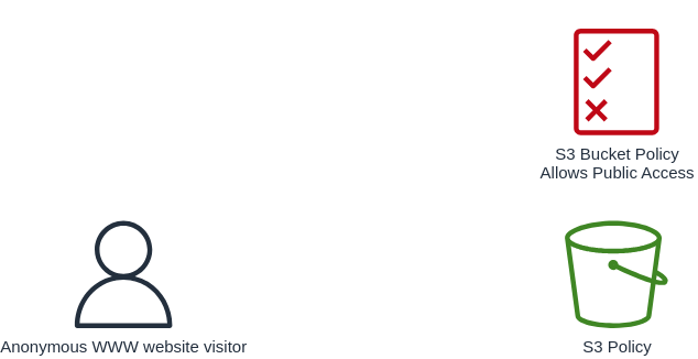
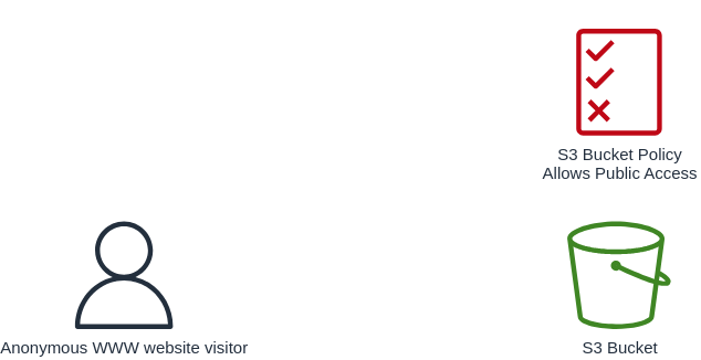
- <mxCell id="3" value="S3 Policy" style="sketch=0;outlineConnect=0;fontColor=#232F3E;gradientColor=none;fillColor=#3F8624;strokeColor=none;dashed=0;verticalLabelPosition=bottom;verticalAlign=top;align=center;html=1;fontSize=12;fontStyle=0;aspect=fixed;pointerEvents=1;shape=mxgraph.aws4.bucket;" vertex="1" parent="1"><mxGeometry x="380" y="160" width="75" height="78" as="geometry" /></mxCell>
+ <mxCell id="3" value="S3 Bucket" style="sketch=0;outlineConnect=0;fontColor=#232F3E;gradientColor=none;fillColor=#3F8624;strokeColor=none;dashed=0;verticalLabelPosition=bottom;verticalAlign=top;align=center;html=1;fontSize=12;fontStyle=0;aspect=fixed;pointerEvents=1;shape=mxgraph.aws4.bucket;" vertex="1" parent="1"><mxGeometry x="380" y="160" width="75" height="78" as="geometry" /></mxCell>
